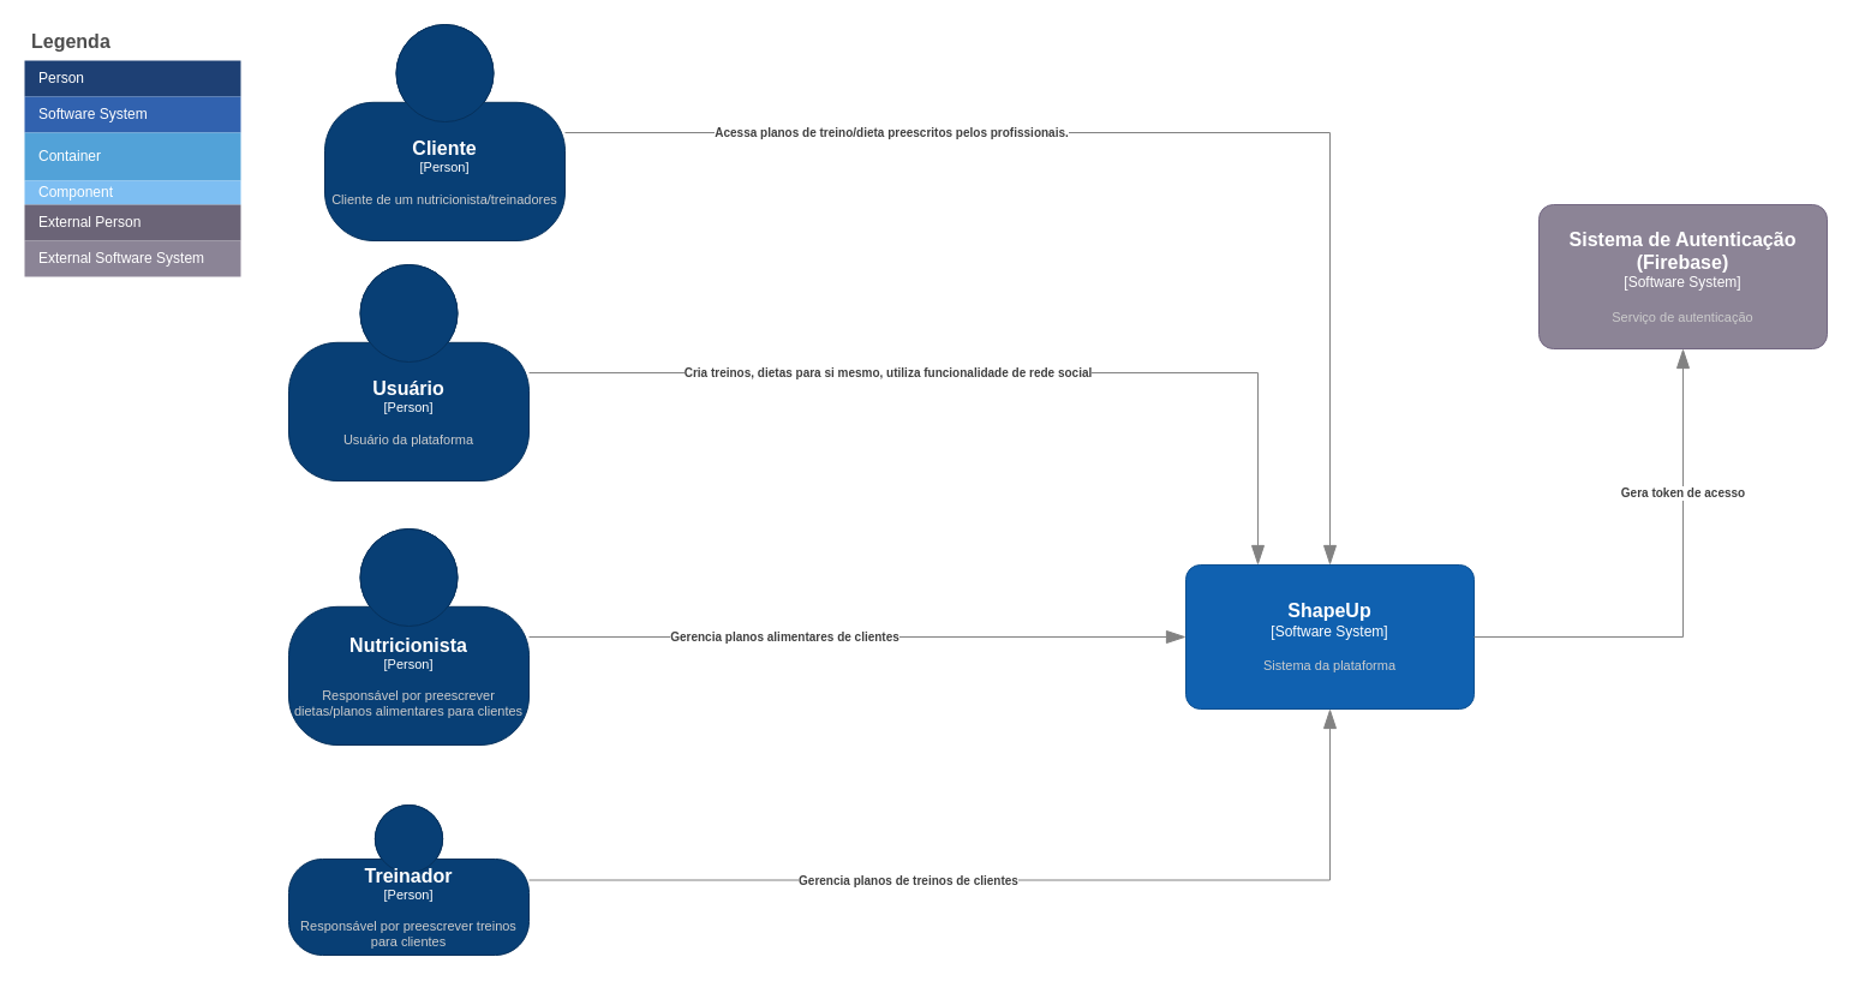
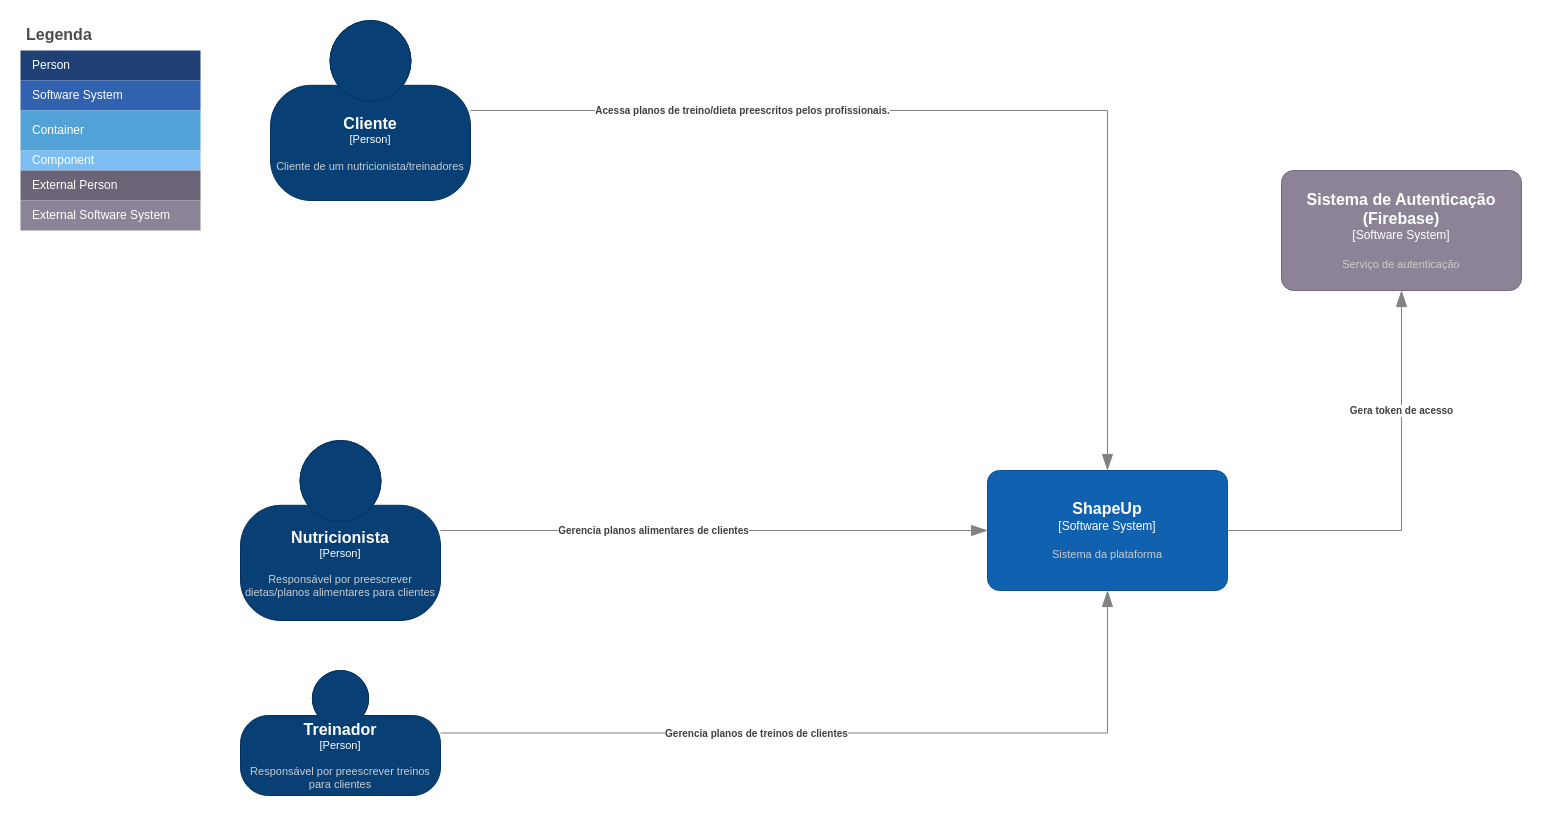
- <mxCell id="2" value="&lt;font style=&quot;font-size: 16px&quot;&gt;&lt;b&gt;Usuário&lt;/b&gt;&lt;/font&gt;&lt;div&gt;[Person]&lt;/div&gt;&lt;br&gt;&lt;div&gt;&lt;font style=&quot;font-size: 11px&quot;&gt;&lt;font color=&quot;#cccccc&quot;&gt;Usuário da plataforma&lt;/font&gt;&lt;/div&gt;" style="html=1;fontSize=11;dashed=0;whiteSpace=wrap;fillColor=#083F75;strokeColor=#06315C;fontColor=#ffffff;shape=mxgraph.c4.person2;align=center;metaEdit=1;points=[[0.5,0,0],[1,0.5,0],[1,0.75,0],[0.75,1,0],[0.5,1,0],[0.25,1,0],[0,0.75,0],[0,0.5,0]];resizable=0;" parent="1" vertex="1"><mxGeometry x="240" y="220" width="200" height="180" as="geometry" /></mxCell>
- <mxCell id="23" value="&lt;div style=&quot;text-align: left&quot;&gt;&lt;div style=&quot;text-align: center&quot;&gt;&lt;b&gt;Cria treinos, dietas para si mesmo, utiliza funcionalidade de rede social&lt;/b&gt;&lt;/div&gt;" style="endArrow=blockThin;html=1;fontSize=10;fontColor=#404040;strokeWidth=1;endFill=1;strokeColor=#828282;elbow=vertical;metaEdit=1;endSize=14;startSize=14;jumpStyle=arc;jumpSize=16;rounded=0;edgeStyle=orthogonalEdgeStyle;exitX=1;exitY=0.5;exitDx=0;exitDy=0;exitPerimeter=0;entryX=0.25;entryY=0;entryDx=0;entryDy=0;entryPerimeter=0;" parent="1" source="2" target="7" edge="1"><mxGeometry x="-0.22" width="240" relative="1" as="geometry"><mxPoint x="470" y="370" as="sourcePoint" /><mxPoint x="1017" y="370" as="targetPoint" /><mxPoint as="offset" /></mxGeometry></mxCell>
